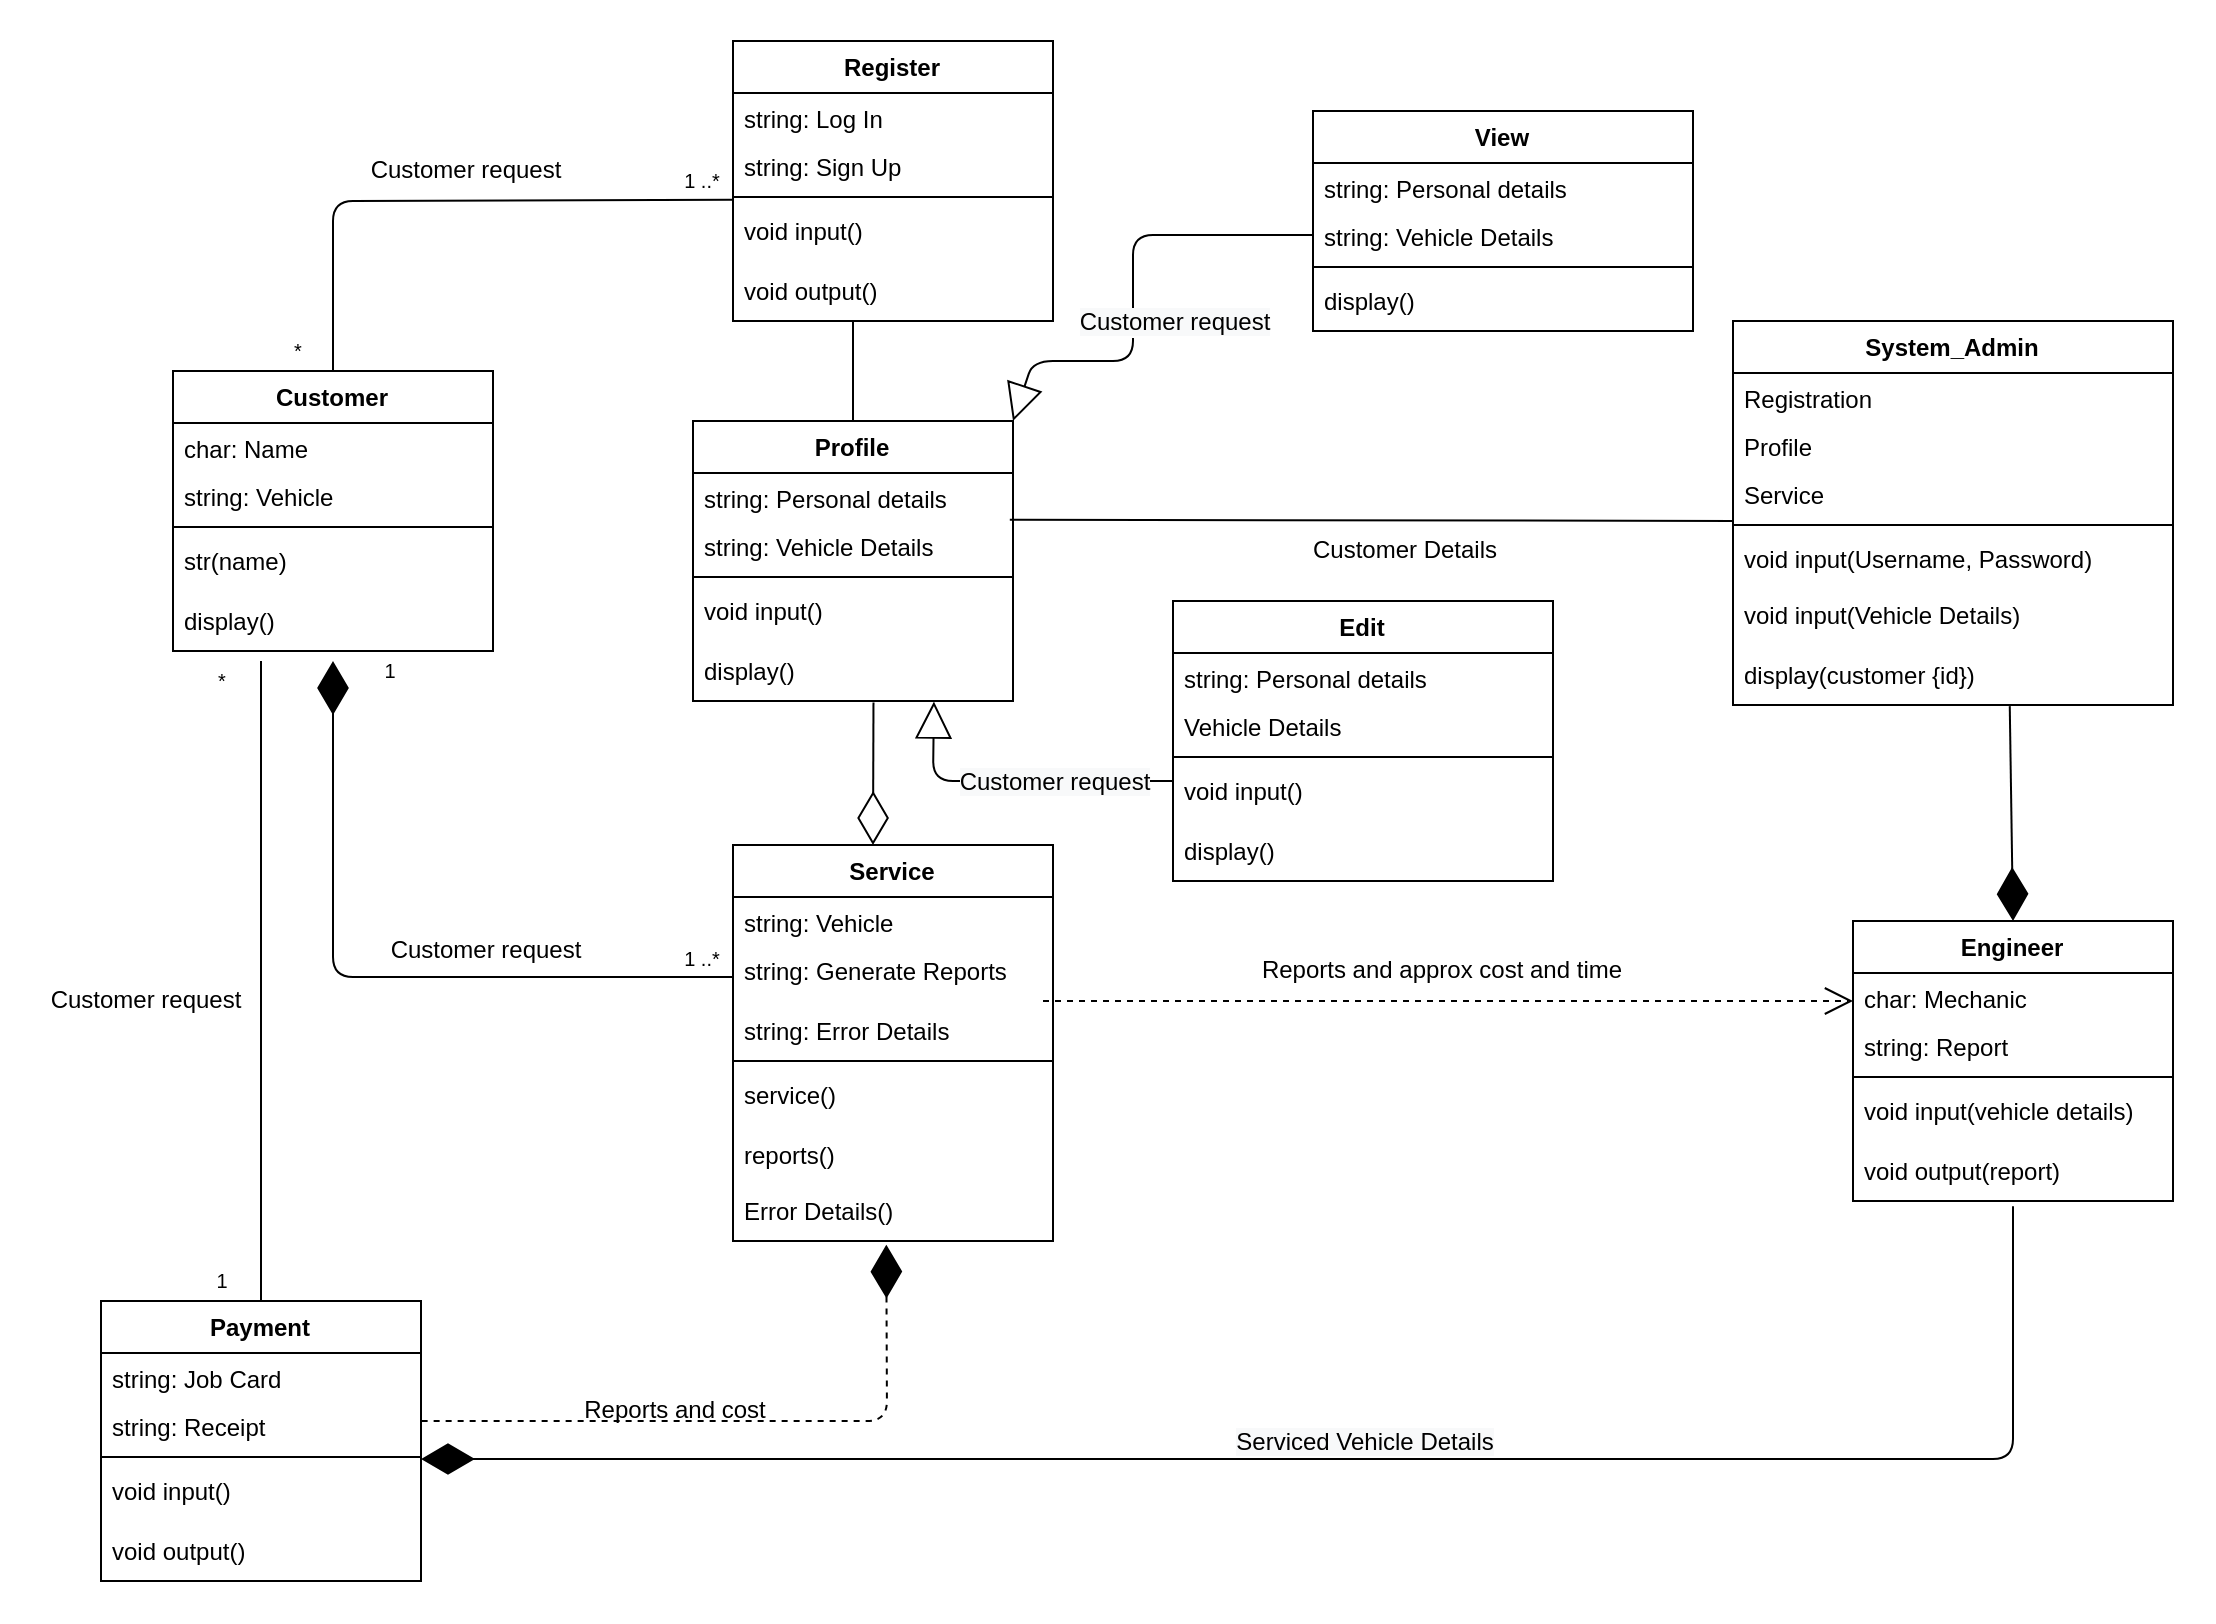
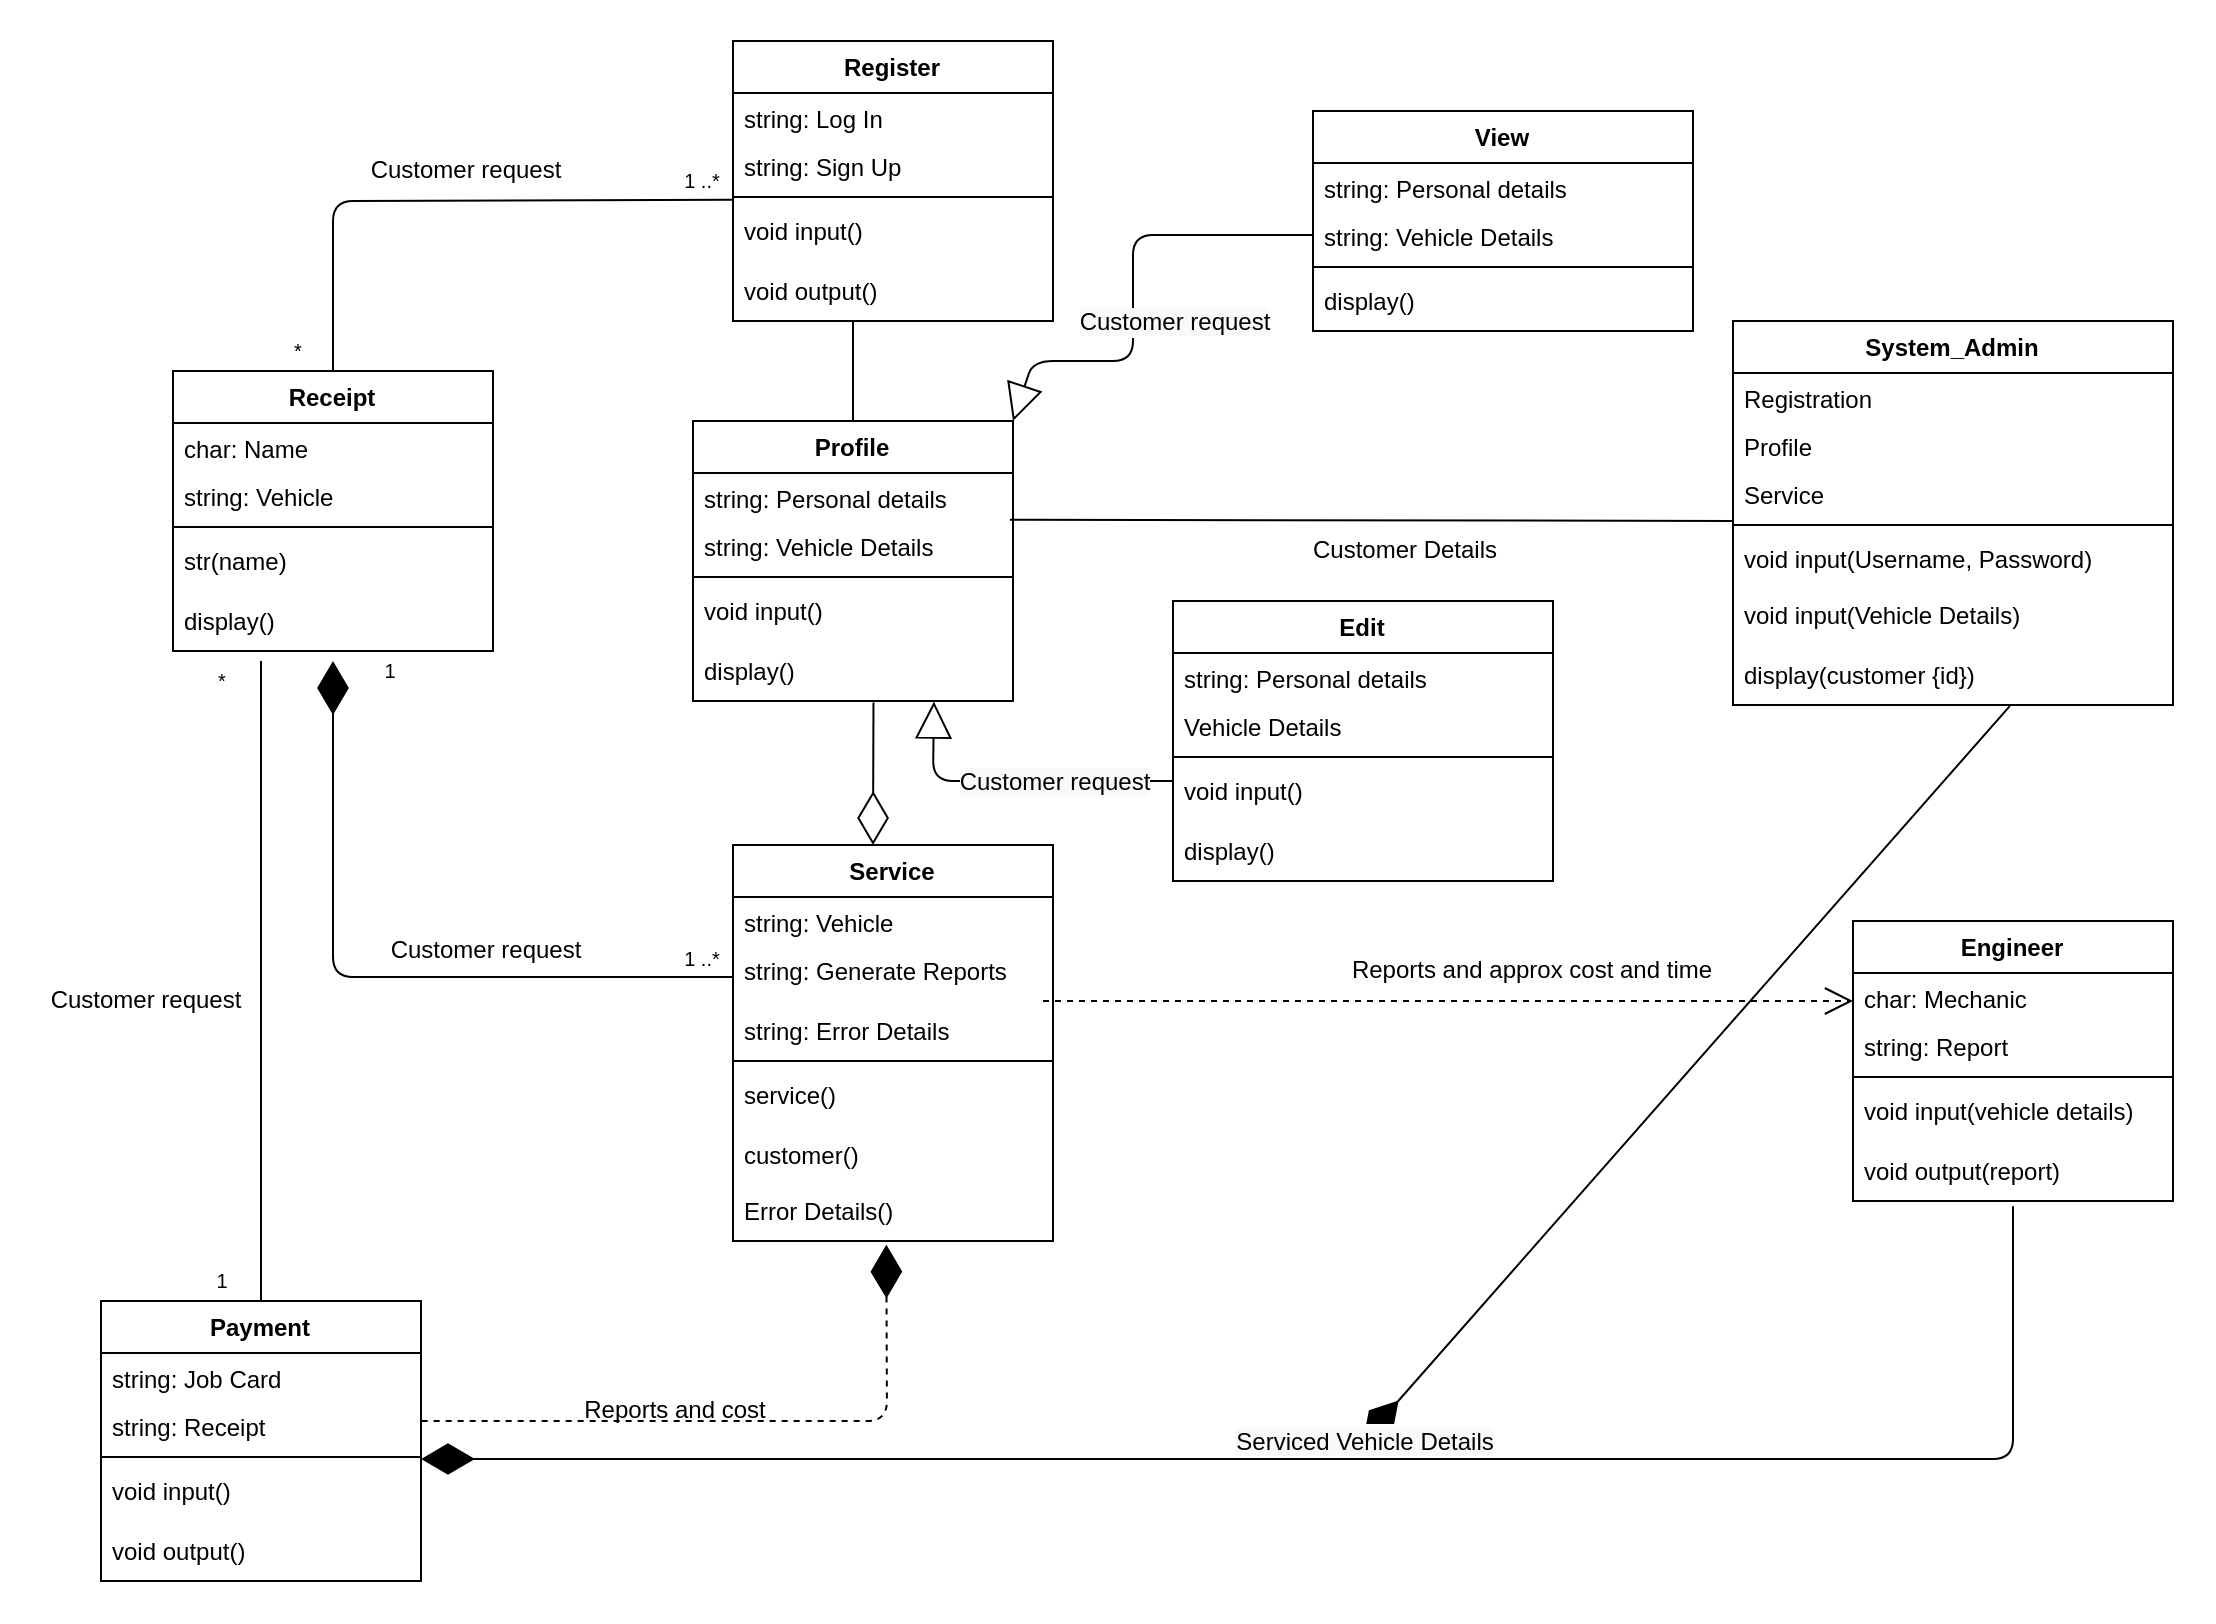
- <mxCell id="52" value="Customer" style="swimlane;fontStyle=1;align=center;verticalAlign=top;childLayout=stackLayout;horizontal=1;startSize=26;horizontalStack=0;resizeParent=1;resizeParentMax=0;resizeLast=0;collapsible=1;marginBottom=0;" parent="1" vertex="1"><mxGeometry x="86" y="185" width="160" height="140" as="geometry" /></mxCell>
+ <mxCell id="52" value="Receipt" style="swimlane;fontStyle=1;align=center;verticalAlign=top;childLayout=stackLayout;horizontal=1;startSize=26;horizontalStack=0;resizeParent=1;resizeParentMax=0;resizeLast=0;collapsible=1;marginBottom=0;" parent="1" vertex="1"><mxGeometry x="86" y="185" width="160" height="140" as="geometry" /></mxCell>
- <mxCell id="7" value="" style="endArrow=diamondThin;endFill=1;endSize=24;html=1;rounded=1;fontSize=10;entryX=0.5;entryY=0;entryDx=0;entryDy=0;exitX=0.629;exitY=1.02;exitDx=0;exitDy=0;exitPerimeter=0;" parent="1" source="50" target="16" edge="1"><mxGeometry width="160" relative="1" as="geometry"><mxPoint x="1006" y="390" as="sourcePoint" /><mxPoint x="886" y="440" as="targetPoint" /></mxGeometry></mxCell>
+ <mxCell id="7" value="" style="endArrow=diamondThin;endFill=1;endSize=24;html=1;rounded=1;fontSize=10;exitX=0.629;exitY=1.02;exitDx=0;exitDy=0;exitPerimeter=0;" parent="1" source="50" target="83" edge="1"><mxGeometry width="160" relative="1" as="geometry"><mxPoint x="1006" y="390" as="sourcePoint" /><mxPoint x="886" y="440" as="targetPoint" /></mxGeometry></mxCell>
- <mxCell id="82" value="Reports and approx cost and time" style="text;html=1;strokeColor=none;fillColor=none;align=center;verticalAlign=middle;whiteSpace=wrap;rounded=0;" vertex="1" parent="1"><mxGeometry x="626" y="470" width="190" height="30" as="geometry" /></mxCell>
+ <mxCell id="82" value="Reports and approx cost and time" style="text;html=1;strokeColor=none;fillColor=none;align=center;verticalAlign=middle;whiteSpace=wrap;rounded=0;" vertex="1" parent="1"><mxGeometry x="671" y="470" width="190" height="30" as="geometry" /></mxCell>
- <mxCell id="40" value="reports()" style="text;strokeColor=none;fillColor=none;align=left;verticalAlign=top;spacingLeft=4;spacingRight=4;overflow=hidden;rotatable=0;points=[[0,0.5],[1,0.5]];portConstraint=eastwest;" parent="34" vertex="1"><mxGeometry y="142" width="160" height="28" as="geometry" /></mxCell>
+ <mxCell id="40" value="customer()" style="text;strokeColor=none;fillColor=none;align=left;verticalAlign=top;spacingLeft=4;spacingRight=4;overflow=hidden;rotatable=0;points=[[0,0.5],[1,0.5]];portConstraint=eastwest;" parent="34" vertex="1"><mxGeometry y="142" width="160" height="28" as="geometry" /></mxCell>
